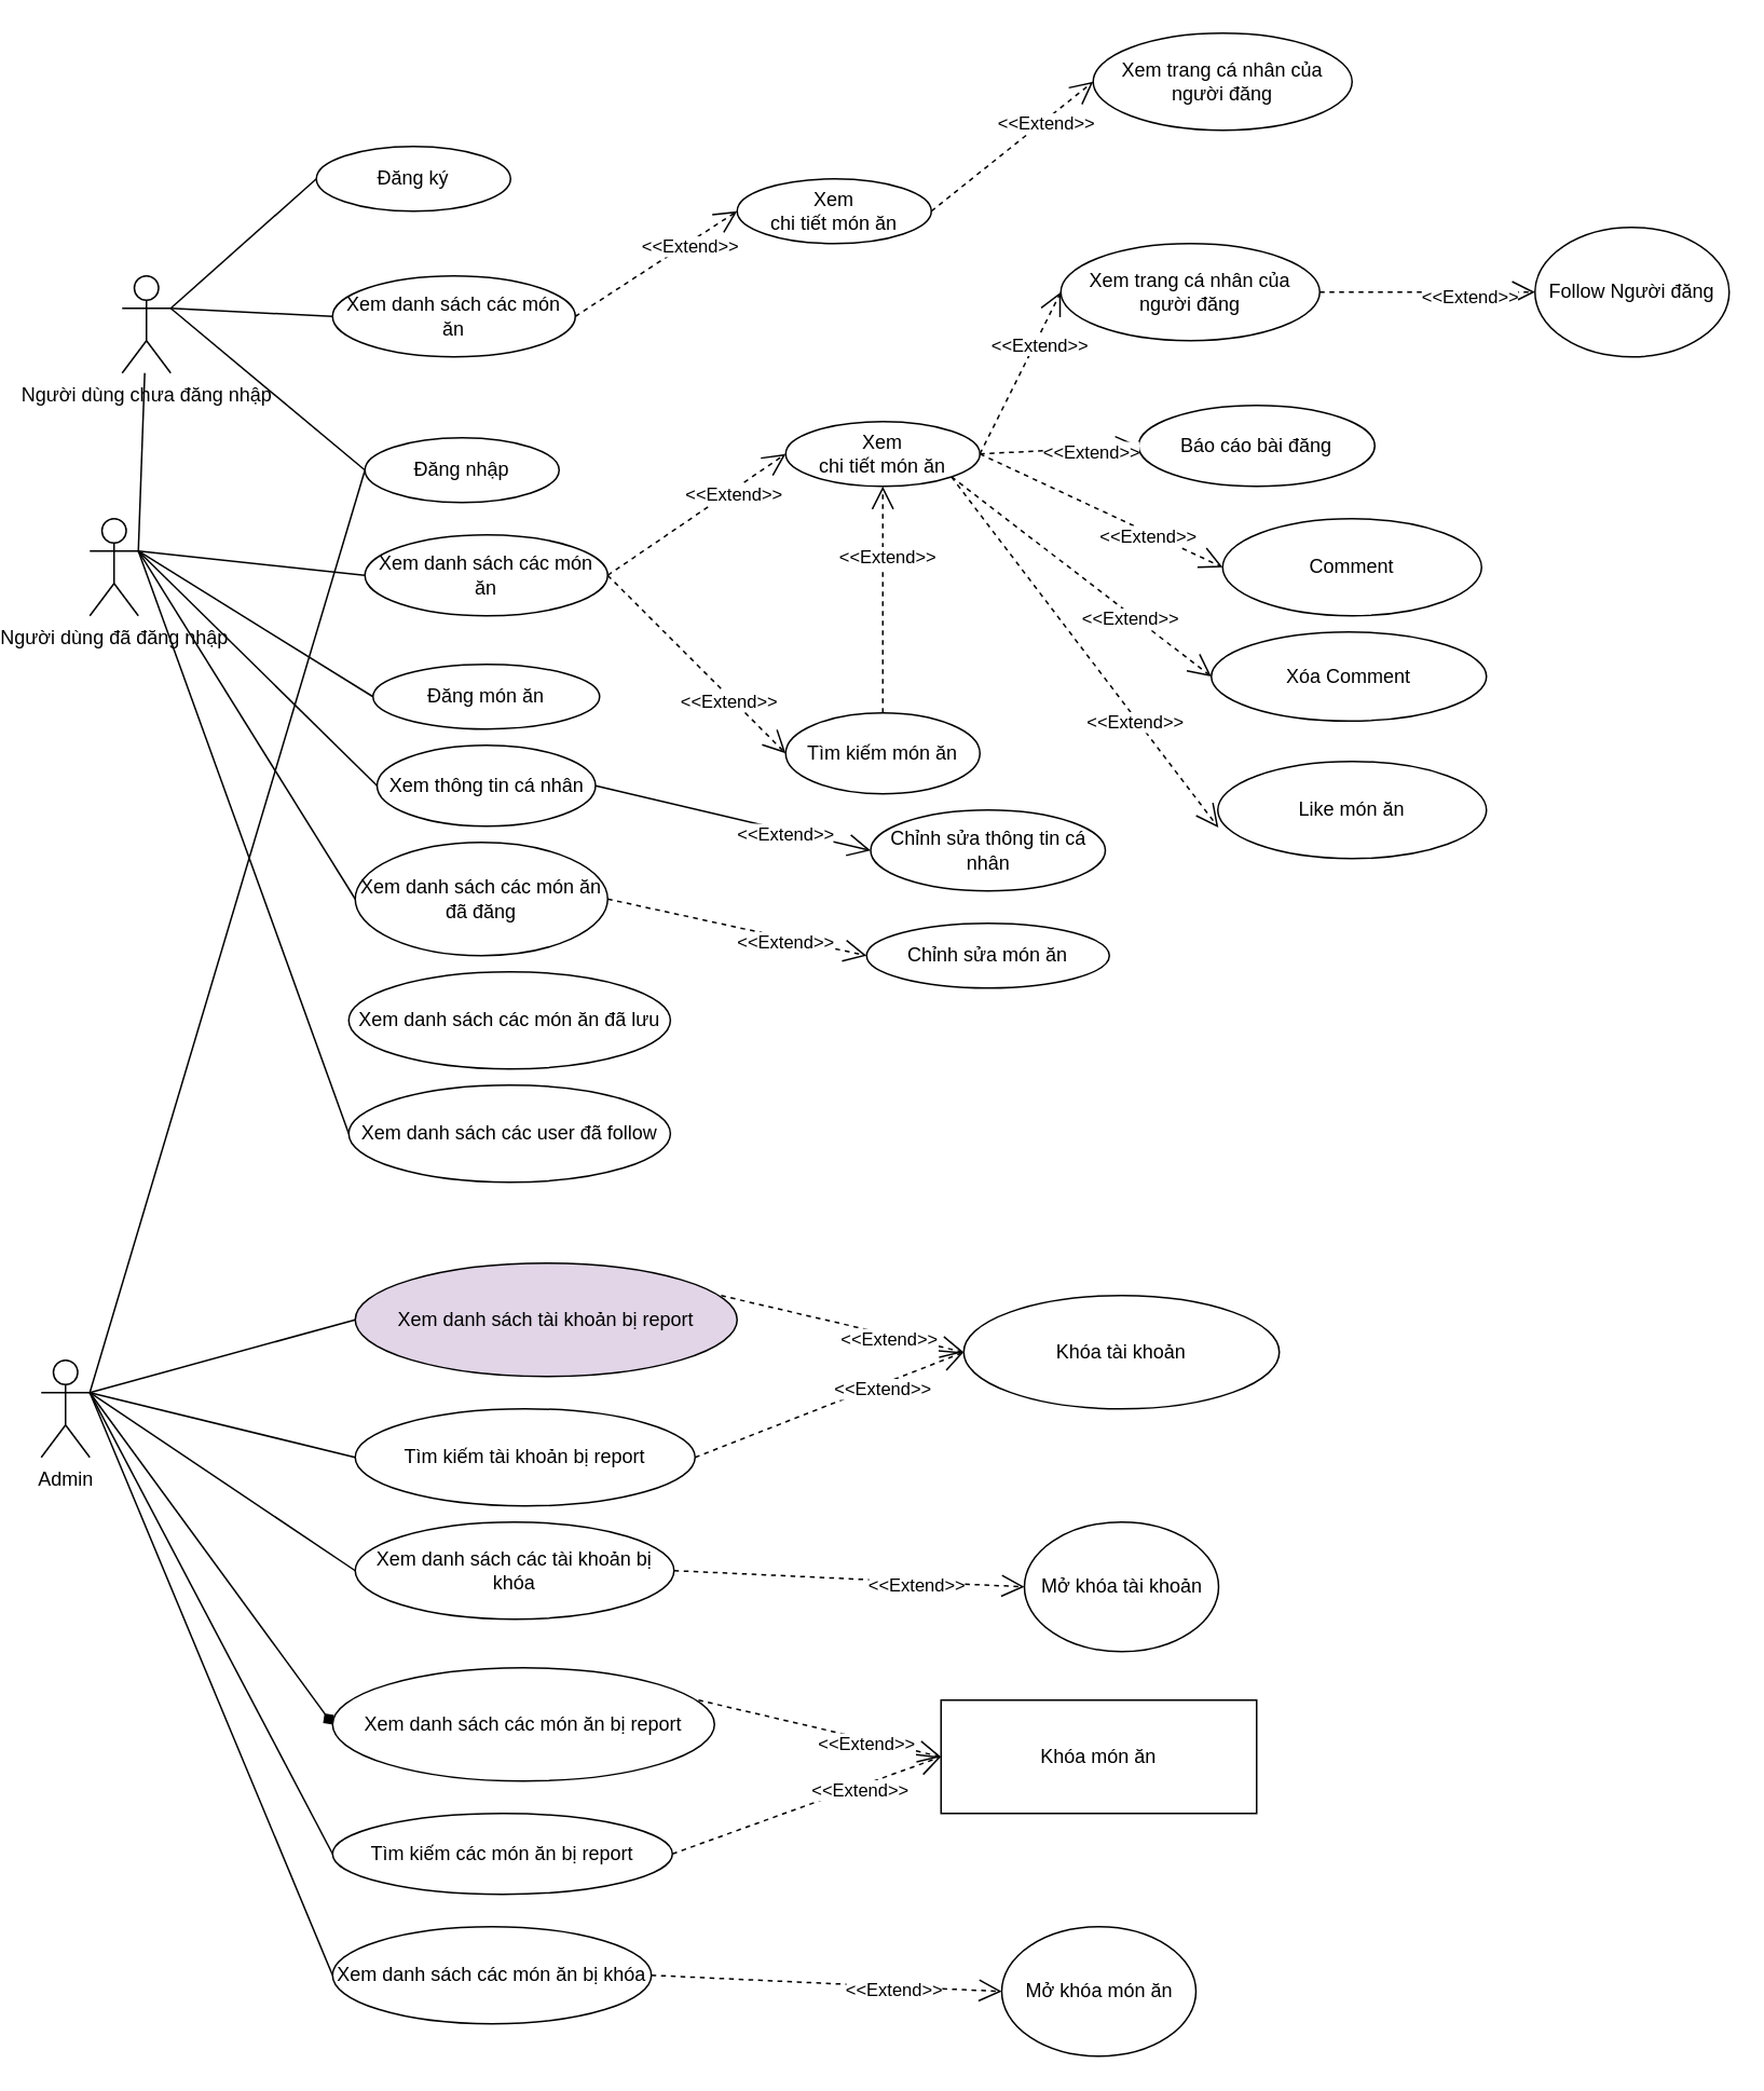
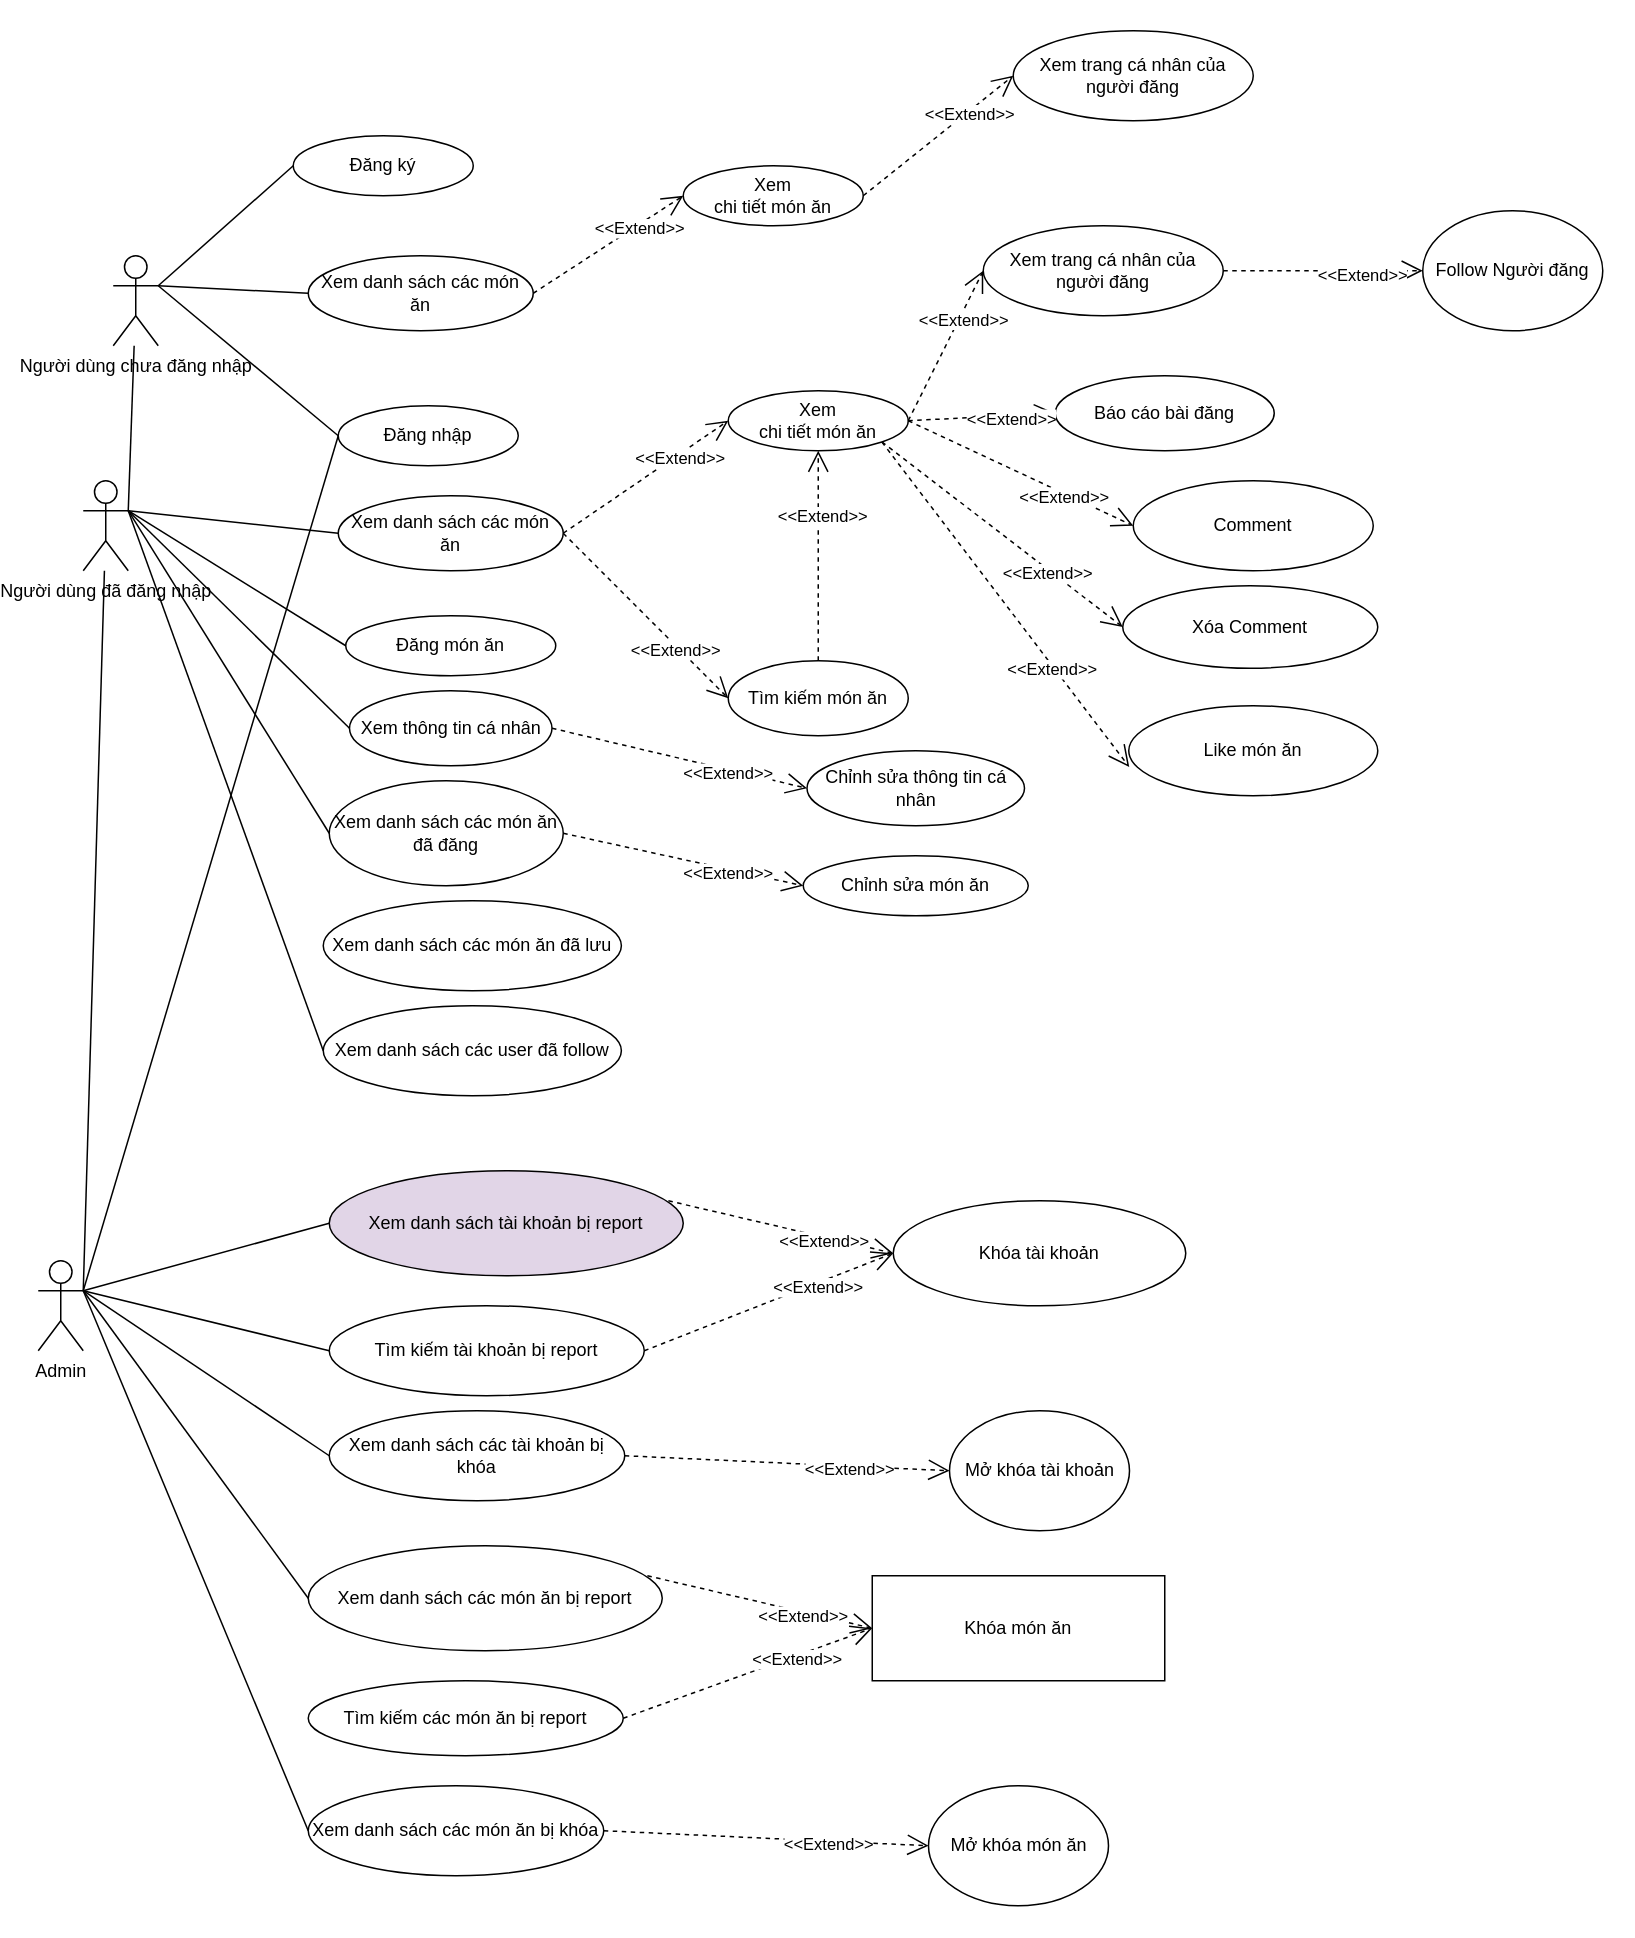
- <mxCell id="35" value="" style="endArrow=open;dashed=0;endFill=0;endSize=12;html=1;rounded=0;exitX=1;exitY=0.5;exitDx=0;exitDy=0;entryX=0;entryY=0.5;entryDx=0;entryDy=0;" edge="1" parent="1" source="29" target="34"><mxGeometry width="160" relative="1" as="geometry"><mxPoint x="390" y="505" as="sourcePoint" /><mxPoint x="540" y="515" as="targetPoint" /></mxGeometry></mxCell>
+ <mxCell id="35" value="" style="endArrow=open;dashed=1;endFill=0;endSize=12;html=1;rounded=0;exitX=1;exitY=0.5;exitDx=0;exitDy=0;entryX=0;entryY=0.5;entryDx=0;entryDy=0;" edge="1" parent="1" source="29" target="34"><mxGeometry width="160" relative="1" as="geometry"><mxPoint x="390" y="505" as="sourcePoint" /><mxPoint x="540" y="515" as="targetPoint" /></mxGeometry></mxCell>
- <mxCell id="80" value="" style="endArrow=none;html=1;rounded=0;exitX=1;exitY=0.333;exitDx=0;exitDy=0;exitPerimeter=0;entryX=0;entryY=0.5;entryDx=0;entryDy=0;" edge="1" parent="1" source="4" target="69"><mxGeometry width="50" height="50" relative="1" as="geometry"><mxPoint x="60" y="870" as="sourcePoint" /><mxPoint x="210" y="1075" as="targetPoint" /></mxGeometry></mxCell>
+ <mxCell id="80" value="" style="endArrow=none;html=1;rounded=0;exitX=1;exitY=0.333;exitDx=0;exitDy=0;exitPerimeter=0;" edge="1" parent="1" source="4" target="3"><mxGeometry width="50" height="50" relative="1" as="geometry"><mxPoint x="60" y="870" as="sourcePoint" /><mxPoint x="210" y="1075" as="targetPoint" /></mxGeometry></mxCell>
- <mxCell id="79" value="" style="endArrow=diamond;html=1;rounded=0;exitX=1;exitY=0.333;exitDx=0;exitDy=0;exitPerimeter=0;entryX=0;entryY=0.5;entryDx=0;entryDy=0;" edge="1" parent="1" source="4" target="68"><mxGeometry width="50" height="50" relative="1" as="geometry"><mxPoint x="470" y="750" as="sourcePoint" /><mxPoint x="520" y="700" as="targetPoint" /></mxGeometry></mxCell>
+ <mxCell id="79" value="" style="endArrow=none;html=1;rounded=0;exitX=1;exitY=0.333;exitDx=0;exitDy=0;exitPerimeter=0;entryX=0;entryY=0.5;entryDx=0;entryDy=0;" edge="1" parent="1" source="4" target="68"><mxGeometry width="50" height="50" relative="1" as="geometry"><mxPoint x="470" y="750" as="sourcePoint" /><mxPoint x="520" y="700" as="targetPoint" /></mxGeometry></mxCell>
